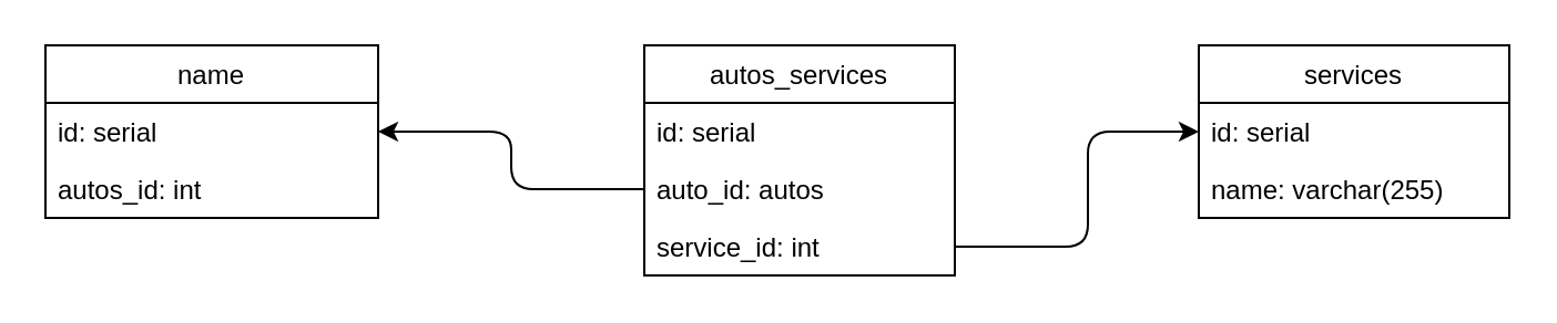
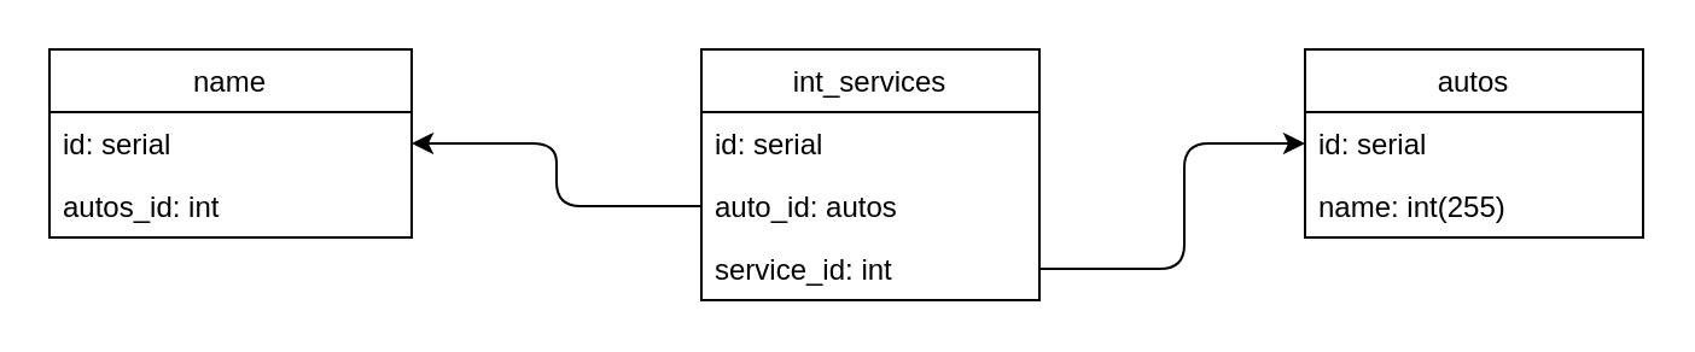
- <mxCell id="8" value="autos_services" style="swimlane;fontStyle=0;childLayout=stackLayout;horizontal=1;startSize=26;horizontalStack=0;resizeParent=1;resizeParentMax=0;resizeLast=0;collapsible=1;marginBottom=0;" parent="1" vertex="1"><mxGeometry x="290" y="20" width="140" height="104" as="geometry" /></mxCell>
+ <mxCell id="8" value="int_services" style="swimlane;fontStyle=0;childLayout=stackLayout;horizontal=1;startSize=26;horizontalStack=0;resizeParent=1;resizeParentMax=0;resizeLast=0;collapsible=1;marginBottom=0;" parent="1" vertex="1"><mxGeometry x="290" y="20" width="140" height="104" as="geometry" /></mxCell>
- <mxCell id="2" value="services" style="swimlane;fontStyle=0;childLayout=stackLayout;horizontal=1;startSize=26;horizontalStack=0;resizeParent=1;resizeParentMax=0;resizeLast=0;collapsible=1;marginBottom=0;" parent="1" vertex="1"><mxGeometry x="540" y="20" width="140" height="78" as="geometry" /></mxCell>
+ <mxCell id="2" value="autos" style="swimlane;fontStyle=0;childLayout=stackLayout;horizontal=1;startSize=26;horizontalStack=0;resizeParent=1;resizeParentMax=0;resizeLast=0;collapsible=1;marginBottom=0;" parent="1" vertex="1"><mxGeometry x="540" y="20" width="140" height="78" as="geometry" /></mxCell>
- <mxCell id="4" value="name: varchar(255)" style="text;strokeColor=none;fillColor=none;align=left;verticalAlign=top;spacingLeft=4;spacingRight=4;overflow=hidden;rotatable=0;points=[[0,0.5],[1,0.5]];portConstraint=eastwest;" parent="2" vertex="1"><mxGeometry y="52" width="140" height="26" as="geometry" /></mxCell>
+ <mxCell id="4" value="name: int(255)" style="text;strokeColor=none;fillColor=none;align=left;verticalAlign=top;spacingLeft=4;spacingRight=4;overflow=hidden;rotatable=0;points=[[0,0.5],[1,0.5]];portConstraint=eastwest;" parent="2" vertex="1"><mxGeometry y="52" width="140" height="26" as="geometry" /></mxCell>
